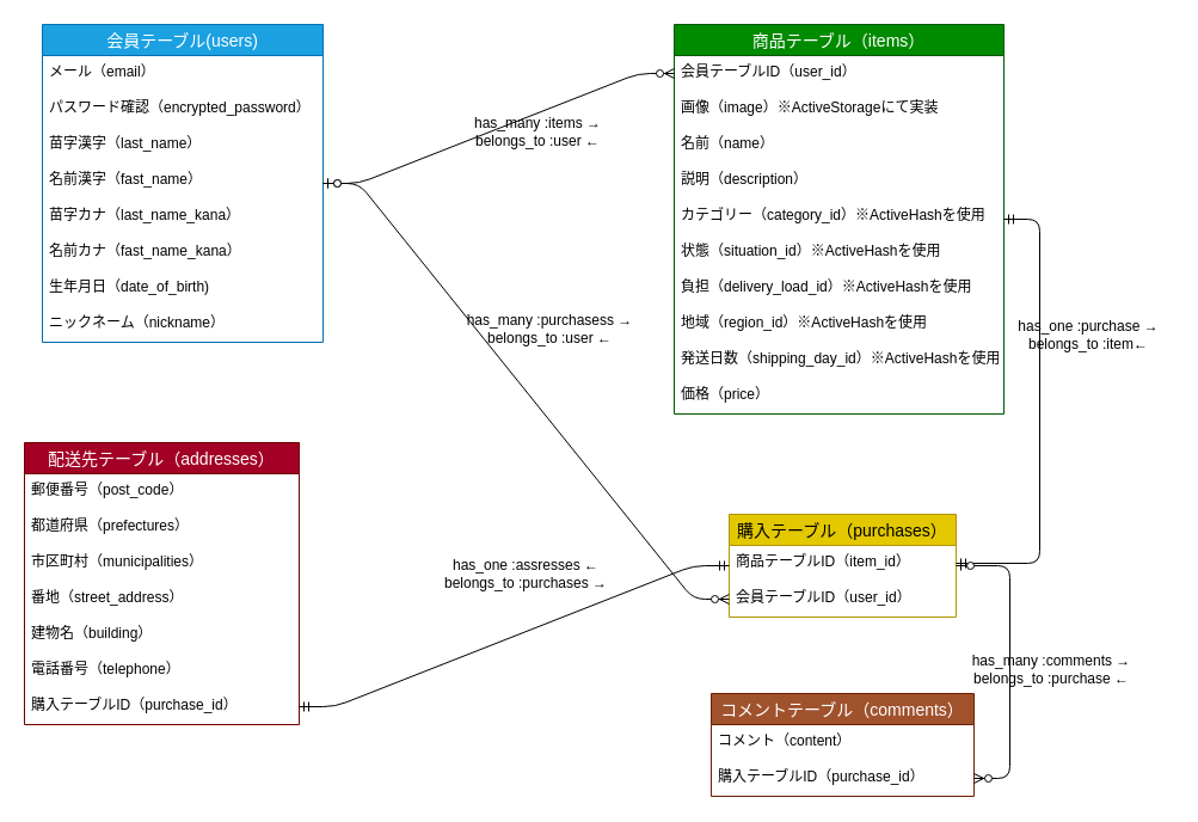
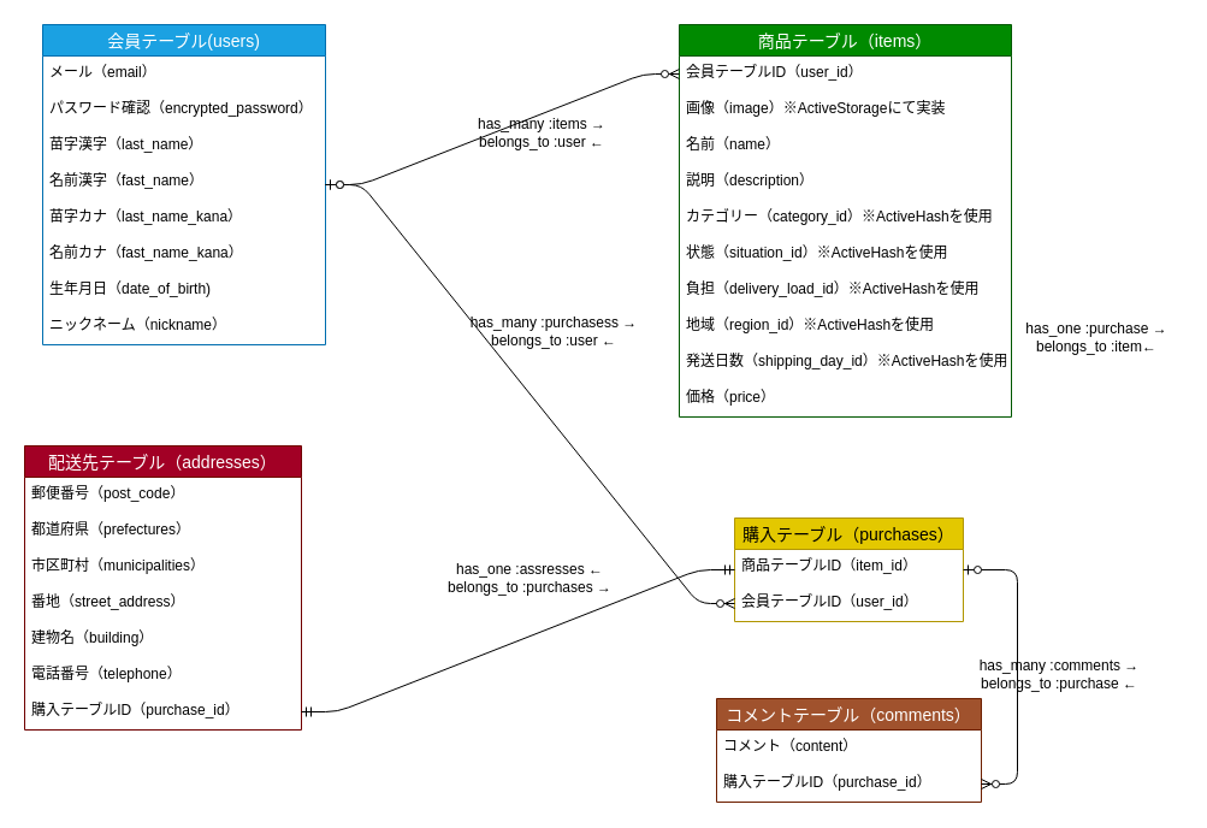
- <mxCell id="38" value="" style="edgeStyle=entityRelationEdgeStyle;fontSize=12;html=1;endArrow=ERmandOne;startArrow=ERmandOne;" parent="1" source="23" target="11" edge="1"><mxGeometry width="100" height="100" relative="1" as="geometry"><mxPoint x="550" y="400" as="sourcePoint" /><mxPoint x="650" y="300" as="targetPoint" /></mxGeometry></mxCell>
